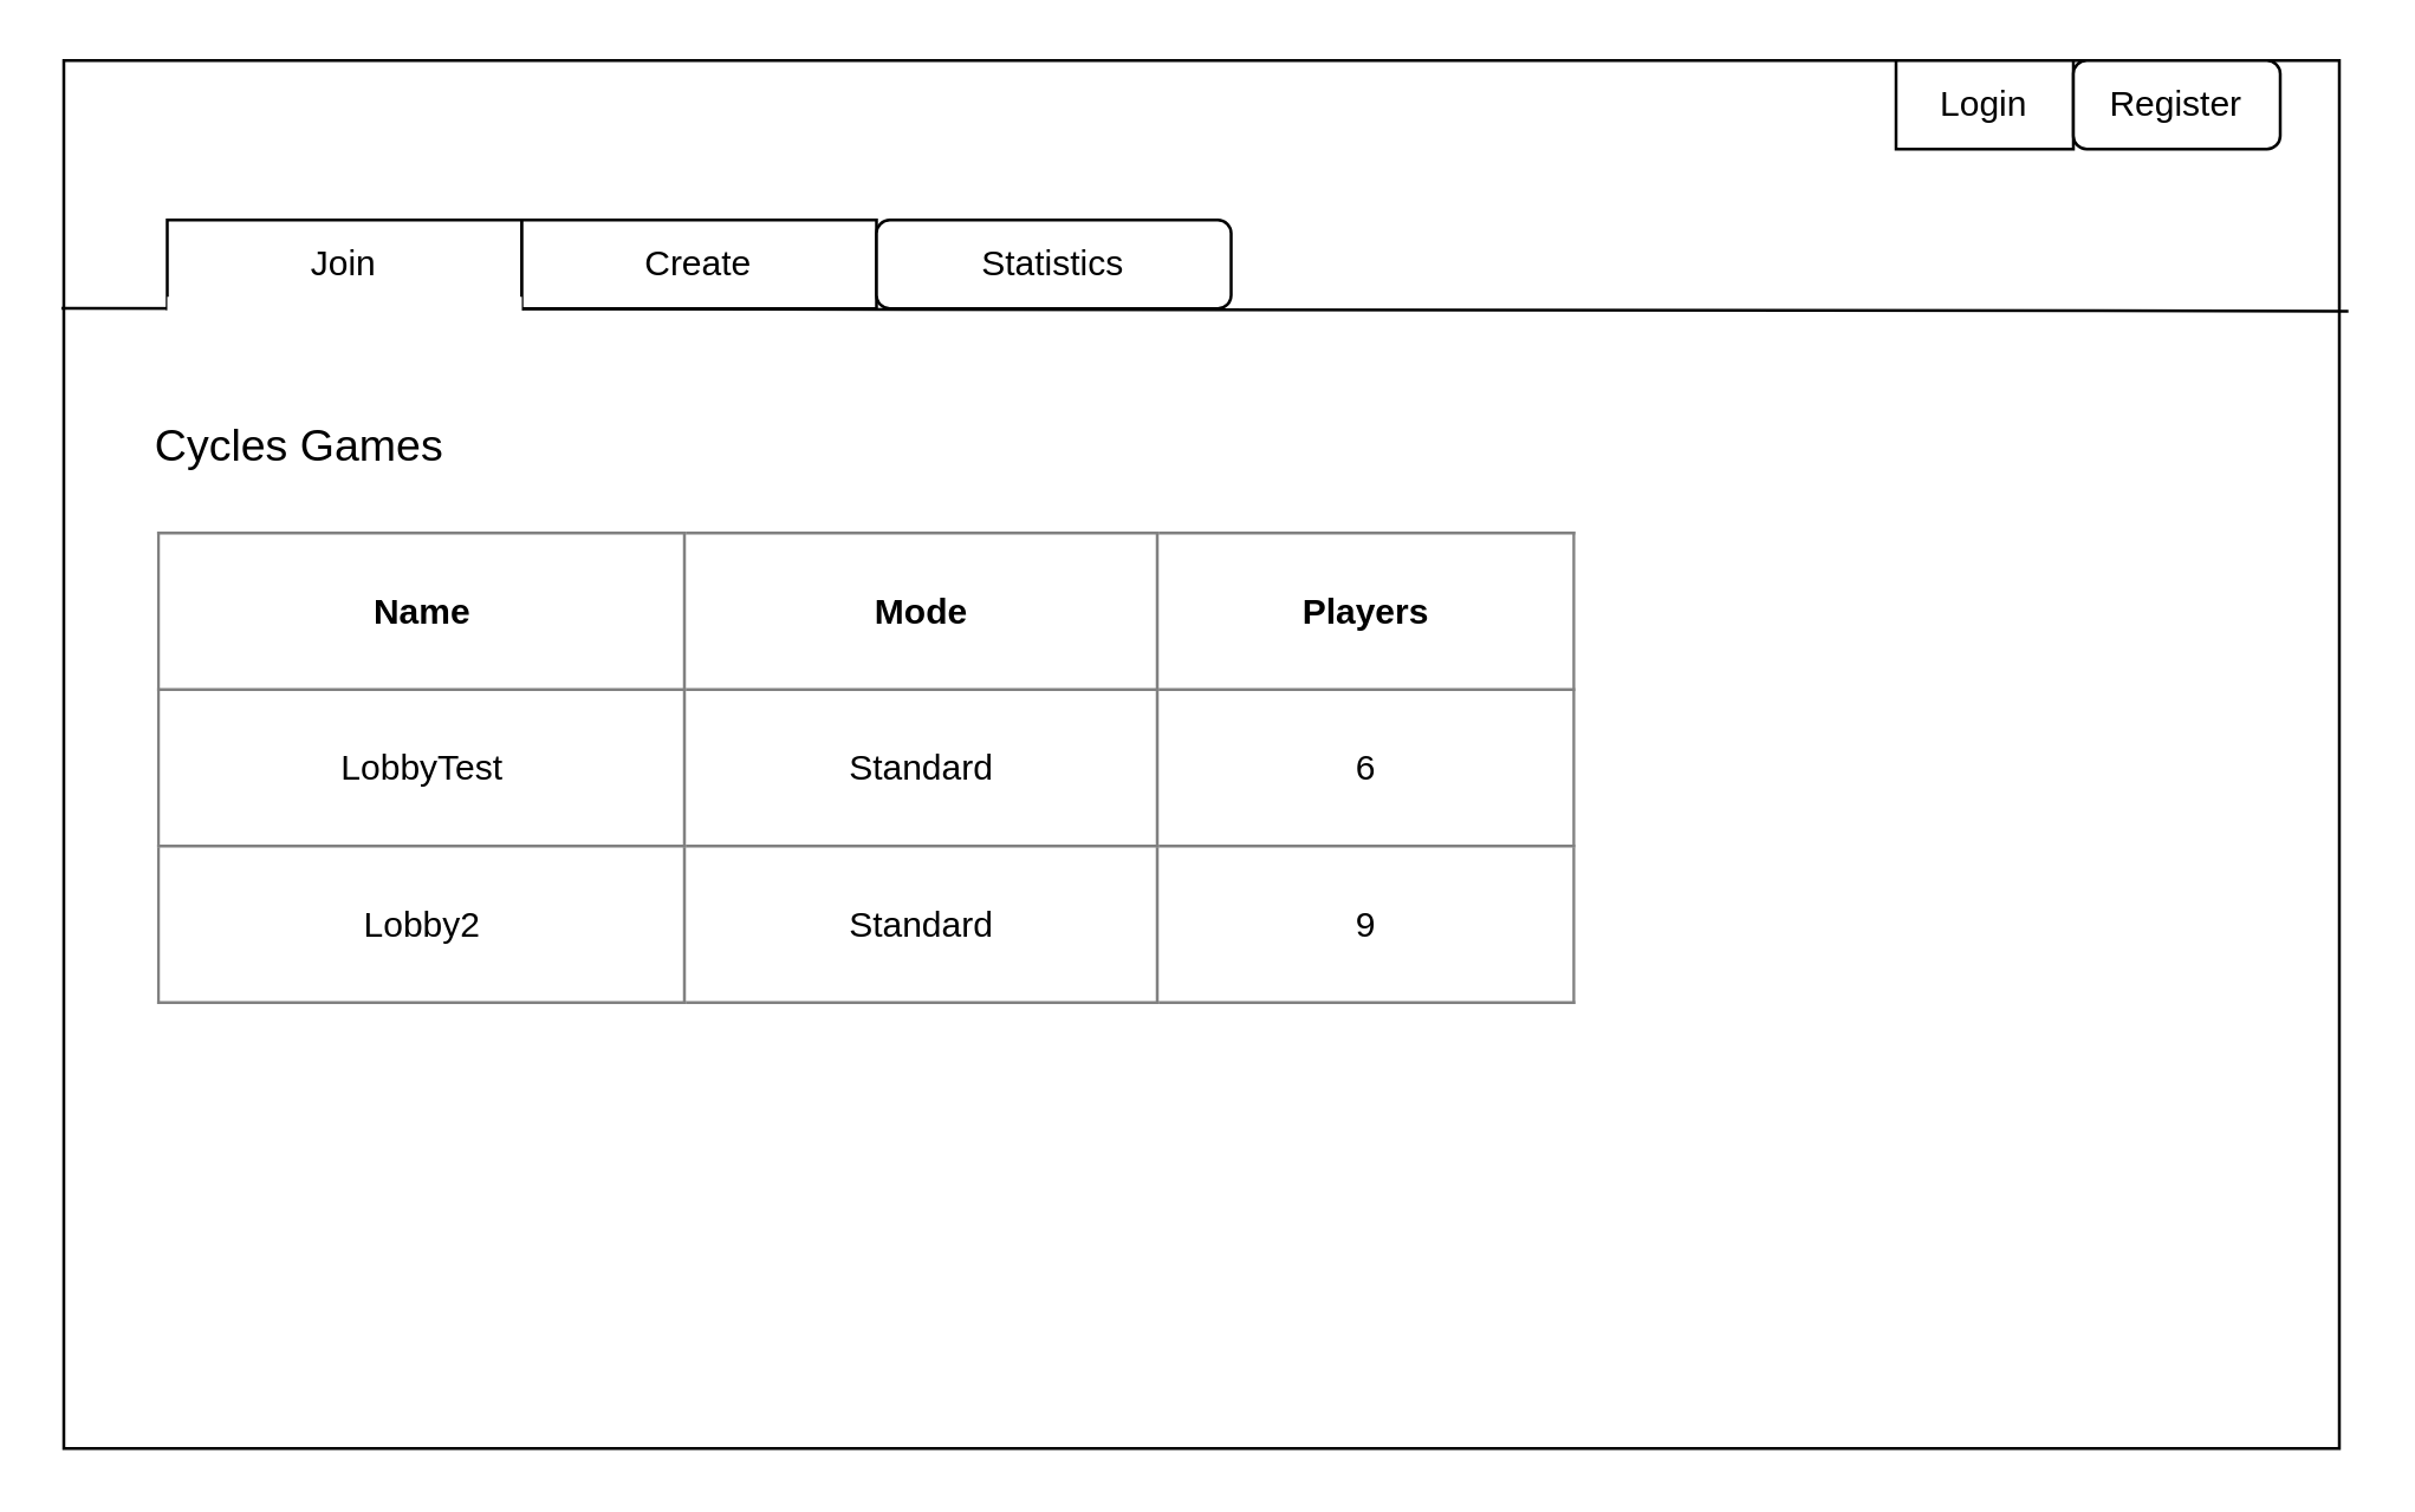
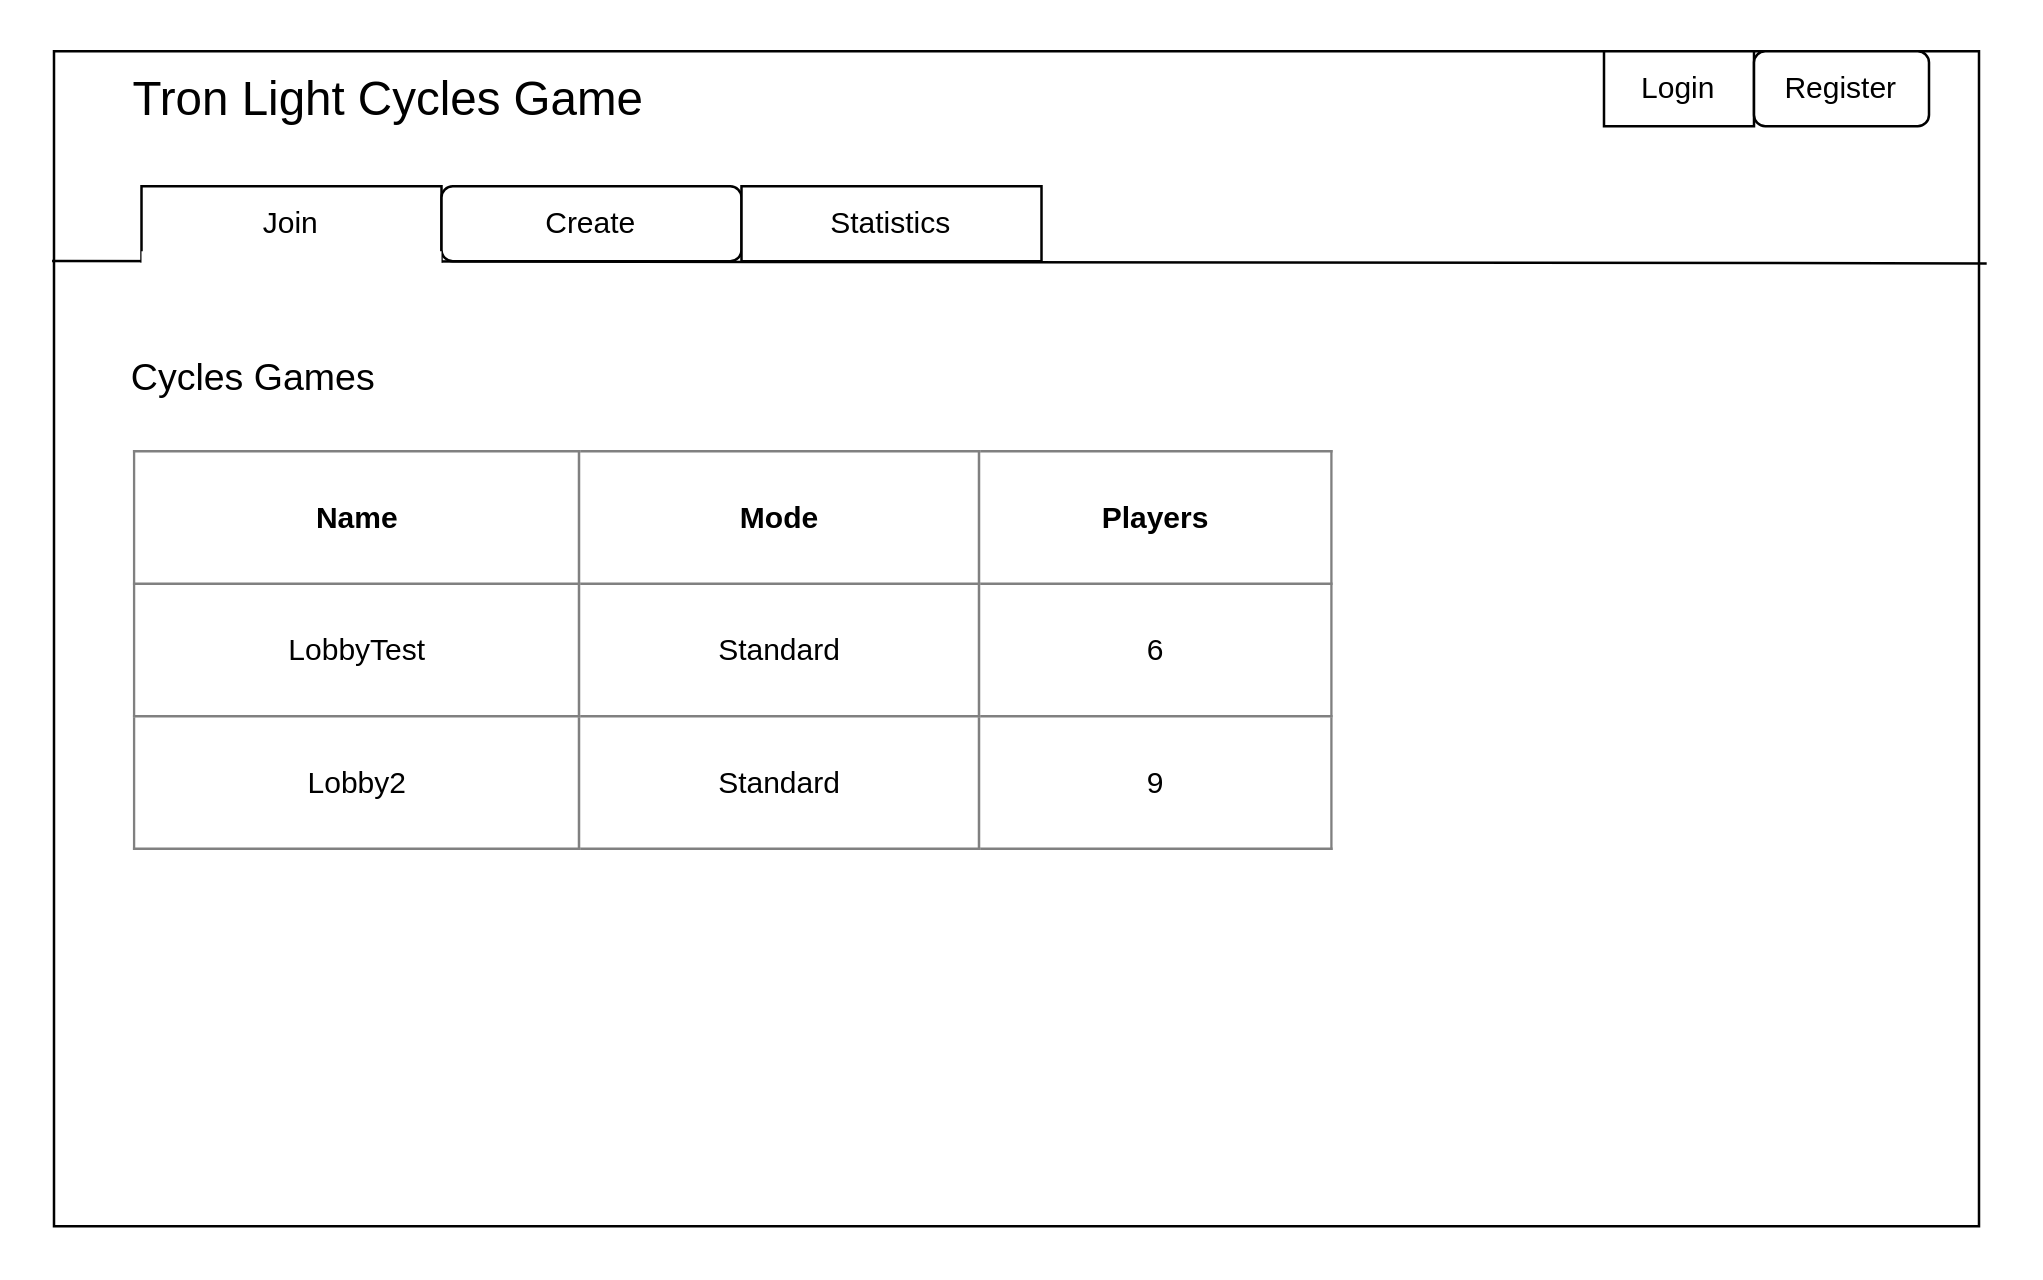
+ <mxCell id="4" value="&lt;font style=&quot;font-size: 19px&quot;&gt;Tron Light Cycles Game&lt;/font&gt;" style="text;html=1;strokeColor=none;fillColor=none;align=center;verticalAlign=middle;whiteSpace=wrap;rounded=0;" vertex="1" parent="1"><mxGeometry x="20" y="20" width="270" height="40" as="geometry" /></mxCell>
- <mxCell id="8" value="Create" style="rounded=0;whiteSpace=wrap;html=1;" vertex="1" parent="1"><mxGeometry x="176" y="74" width="120" height="30" as="geometry" /></mxCell>
+ <mxCell id="8" value="Create" style="whiteSpace=wrap;html=1;rounded=1;" vertex="1" parent="1"><mxGeometry x="176" y="74" width="120" height="30" as="geometry" /></mxCell>
- <mxCell id="9" value="Statistics" style="whiteSpace=wrap;html=1;rounded=1;" vertex="1" parent="1"><mxGeometry x="296" y="74" width="120" height="30" as="geometry" /></mxCell>
+ <mxCell id="9" value="Statistics" style="rounded=0;whiteSpace=wrap;html=1;" vertex="1" parent="1"><mxGeometry x="296" y="74" width="120" height="30" as="geometry" /></mxCell>
